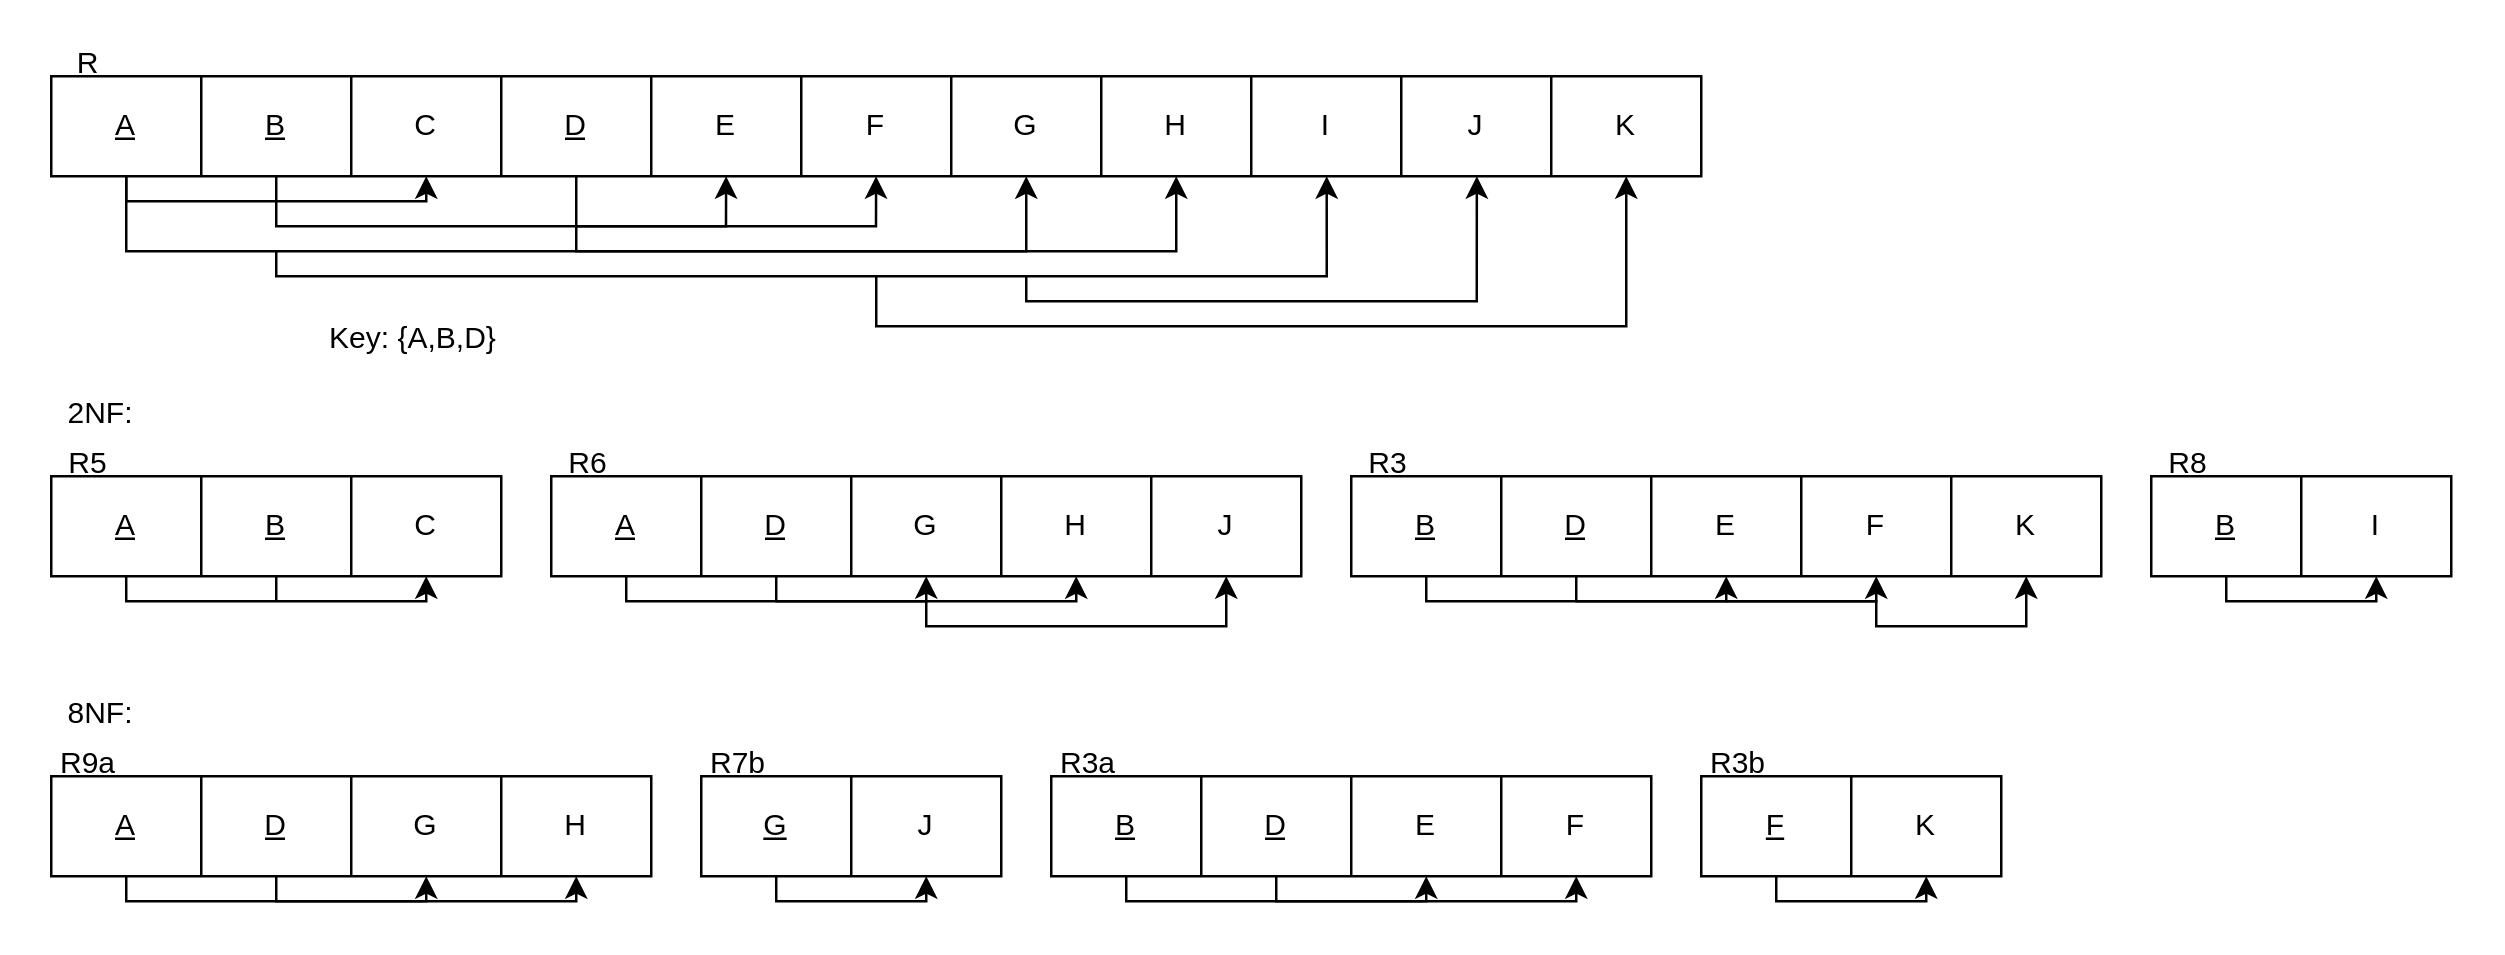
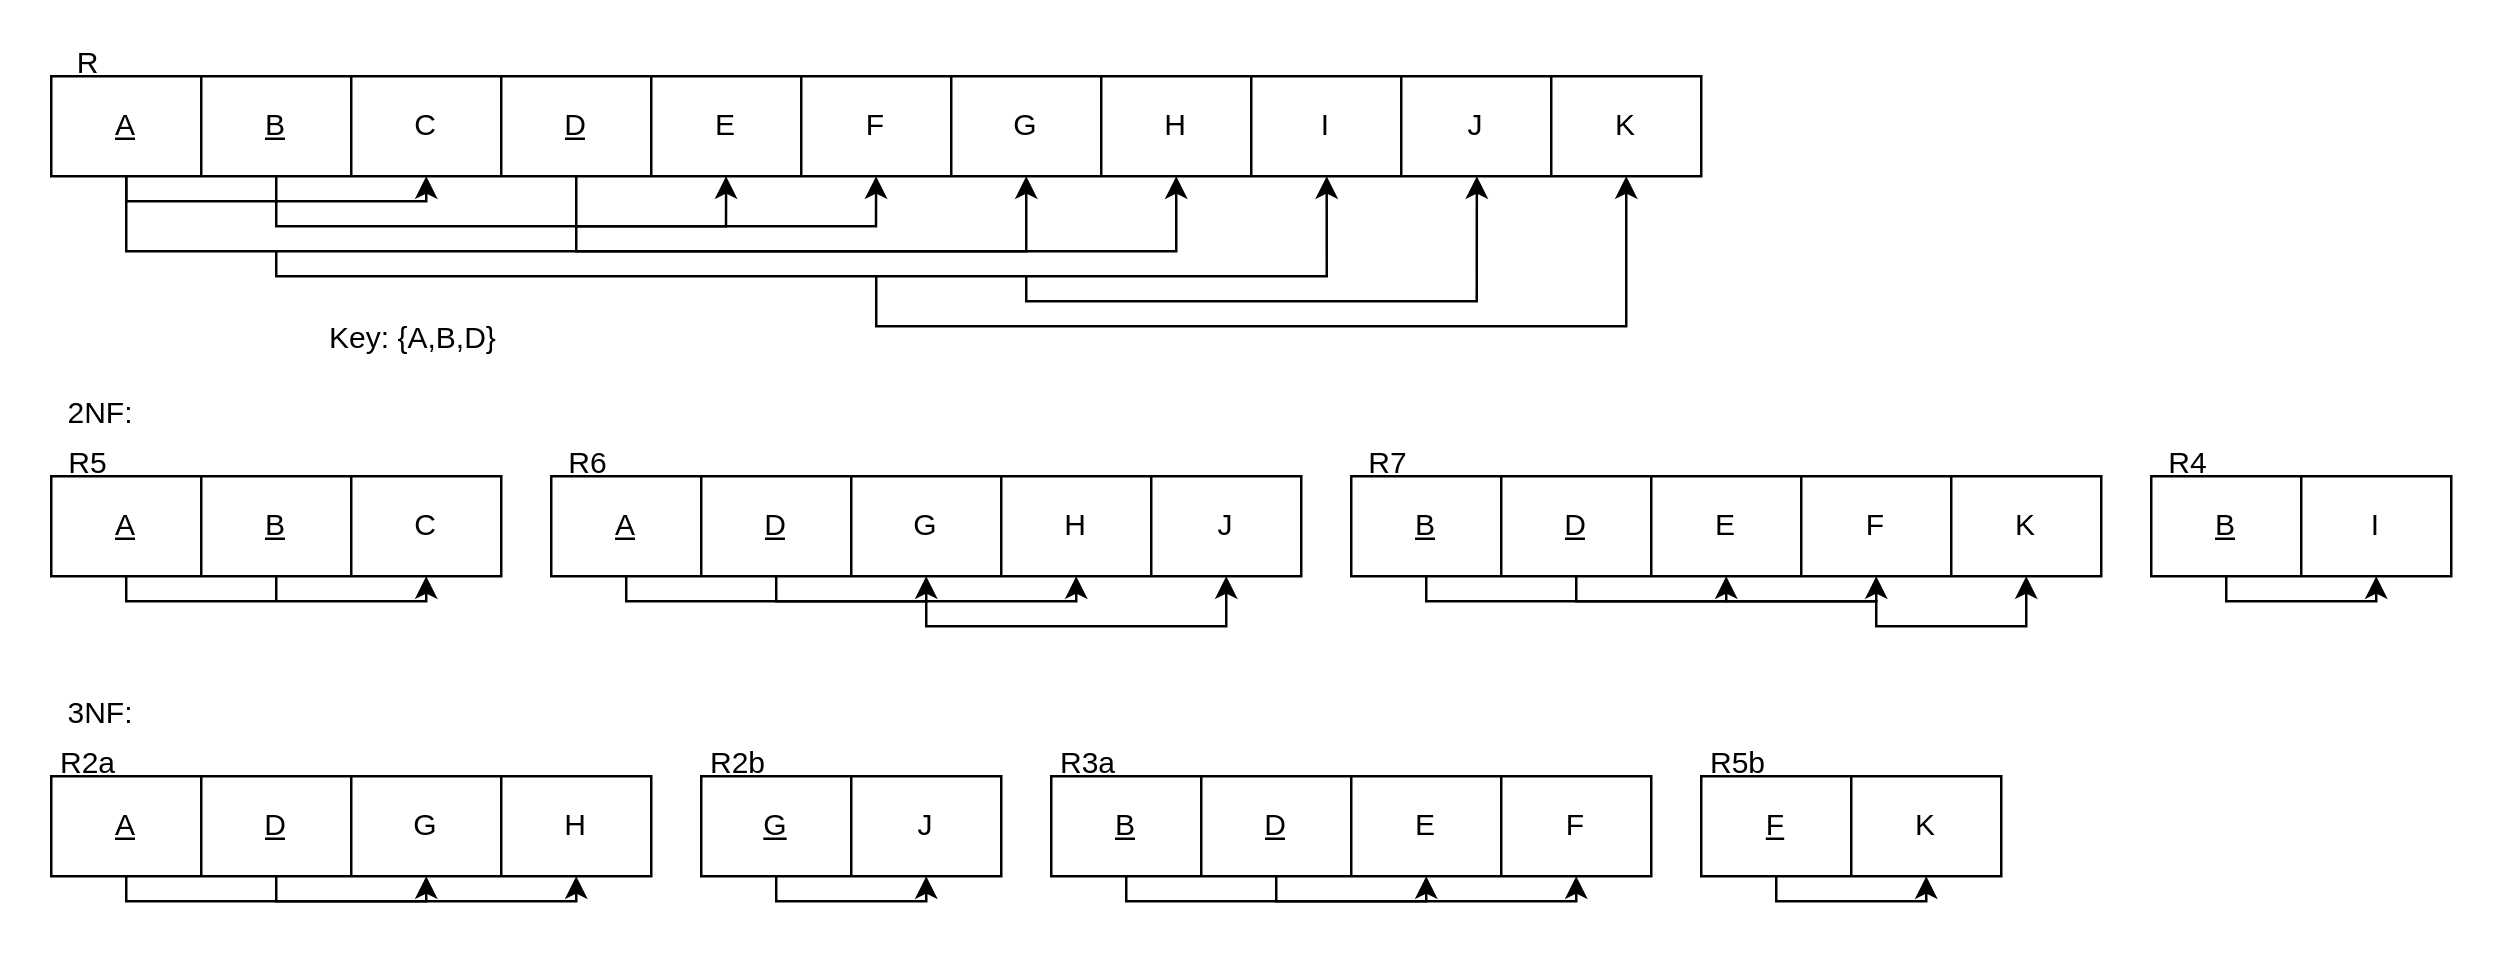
- <mxCell id="38" value="R3" style="text;html=1;strokeColor=none;fillColor=none;align=center;verticalAlign=middle;whiteSpace=wrap;rounded=0;" vertex="1" parent="1"><mxGeometry x="540" y="180" width="30" height="10" as="geometry" /></mxCell>
+ <mxCell id="38" value="R7" style="text;html=1;strokeColor=none;fillColor=none;align=center;verticalAlign=middle;whiteSpace=wrap;rounded=0;" vertex="1" parent="1"><mxGeometry x="540" y="180" width="30" height="10" as="geometry" /></mxCell>
- <mxCell id="57" value="R8" style="text;html=1;strokeColor=none;fillColor=none;align=center;verticalAlign=middle;whiteSpace=wrap;rounded=0;" vertex="1" parent="1"><mxGeometry x="860" y="180" width="30" height="10" as="geometry" /></mxCell>
+ <mxCell id="57" value="R4" style="text;html=1;strokeColor=none;fillColor=none;align=center;verticalAlign=middle;whiteSpace=wrap;rounded=0;" vertex="1" parent="1"><mxGeometry x="860" y="180" width="30" height="10" as="geometry" /></mxCell>
- <mxCell id="63" value="8NF:" style="text;html=1;strokeColor=none;fillColor=none;align=center;verticalAlign=middle;whiteSpace=wrap;rounded=0;" vertex="1" parent="1"><mxGeometry x="20" y="280" width="40" height="10" as="geometry" /></mxCell>
+ <mxCell id="63" value="3NF:" style="text;html=1;strokeColor=none;fillColor=none;align=center;verticalAlign=middle;whiteSpace=wrap;rounded=0;" vertex="1" parent="1"><mxGeometry x="20" y="280" width="40" height="10" as="geometry" /></mxCell>
- <mxCell id="82" value="R9a" style="text;html=1;strokeColor=none;fillColor=none;align=center;verticalAlign=middle;whiteSpace=wrap;rounded=0;" vertex="1" parent="1"><mxGeometry x="20" y="300" width="30" height="10" as="geometry" /></mxCell>
+ <mxCell id="82" value="R2a" style="text;html=1;strokeColor=none;fillColor=none;align=center;verticalAlign=middle;whiteSpace=wrap;rounded=0;" vertex="1" parent="1"><mxGeometry x="20" y="300" width="30" height="10" as="geometry" /></mxCell>
- <mxCell id="73" value="R7b" style="text;html=1;strokeColor=none;fillColor=none;align=center;verticalAlign=middle;whiteSpace=wrap;rounded=0;" vertex="1" parent="1"><mxGeometry x="280" y="300" width="30" height="10" as="geometry" /></mxCell>
+ <mxCell id="73" value="R2b" style="text;html=1;strokeColor=none;fillColor=none;align=center;verticalAlign=middle;whiteSpace=wrap;rounded=0;" vertex="1" parent="1"><mxGeometry x="280" y="300" width="30" height="10" as="geometry" /></mxCell>
- <mxCell id="64" value="R3b" style="text;html=1;strokeColor=none;fillColor=none;align=center;verticalAlign=middle;whiteSpace=wrap;rounded=0;" vertex="1" parent="1"><mxGeometry x="680" y="300" width="30" height="10" as="geometry" /></mxCell>
+ <mxCell id="64" value="R5b" style="text;html=1;strokeColor=none;fillColor=none;align=center;verticalAlign=middle;whiteSpace=wrap;rounded=0;" vertex="1" parent="1"><mxGeometry x="680" y="300" width="30" height="10" as="geometry" /></mxCell>
